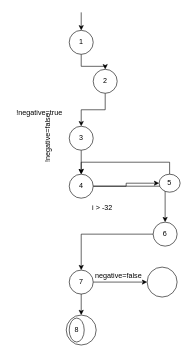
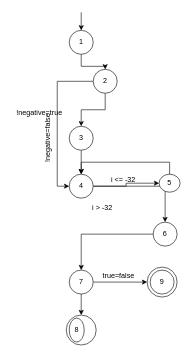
+ <mxCell id="25" value="i &amp;lt;= -32" style="text;html=1;align=center;verticalAlign=middle;resizable=0;points=[];autosize=1;" vertex="1" parent="1"><mxGeometry x="175" y="290" width="60" height="20" as="geometry" /></mxCell>
+ <mxCell id="16" style="edgeStyle=orthogonalEdgeStyle;rounded=0;orthogonalLoop=1;jettySize=auto;html=1;exitX=0;exitY=0.5;exitDx=0;exitDy=0;entryX=0;entryY=0.5;entryDx=0;entryDy=0;" edge="1" parent="1" source="17" target="9"><mxGeometry relative="1" as="geometry" /></mxCell>
- <mxCell id="28" value="negative=false" style="text;html=1;align=center;verticalAlign=middle;resizable=0;points=[];autosize=1;" vertex="1" parent="1"><mxGeometry x="152" y="450" width="90" height="20" as="geometry" /></mxCell>
+ <mxCell id="28" value="true=false" style="text;html=1;align=center;verticalAlign=middle;resizable=0;points=[];autosize=1;" vertex="1" parent="1"><mxGeometry x="152" y="450" width="90" height="20" as="geometry" /></mxCell>
+ <mxCell id="18" value="9" style="ellipse;whiteSpace=wrap;html=1;aspect=fixed;" parent="1" vertex="1"><mxGeometry x="250" y="450" width="40" height="40" as="geometry" /></mxCell>
